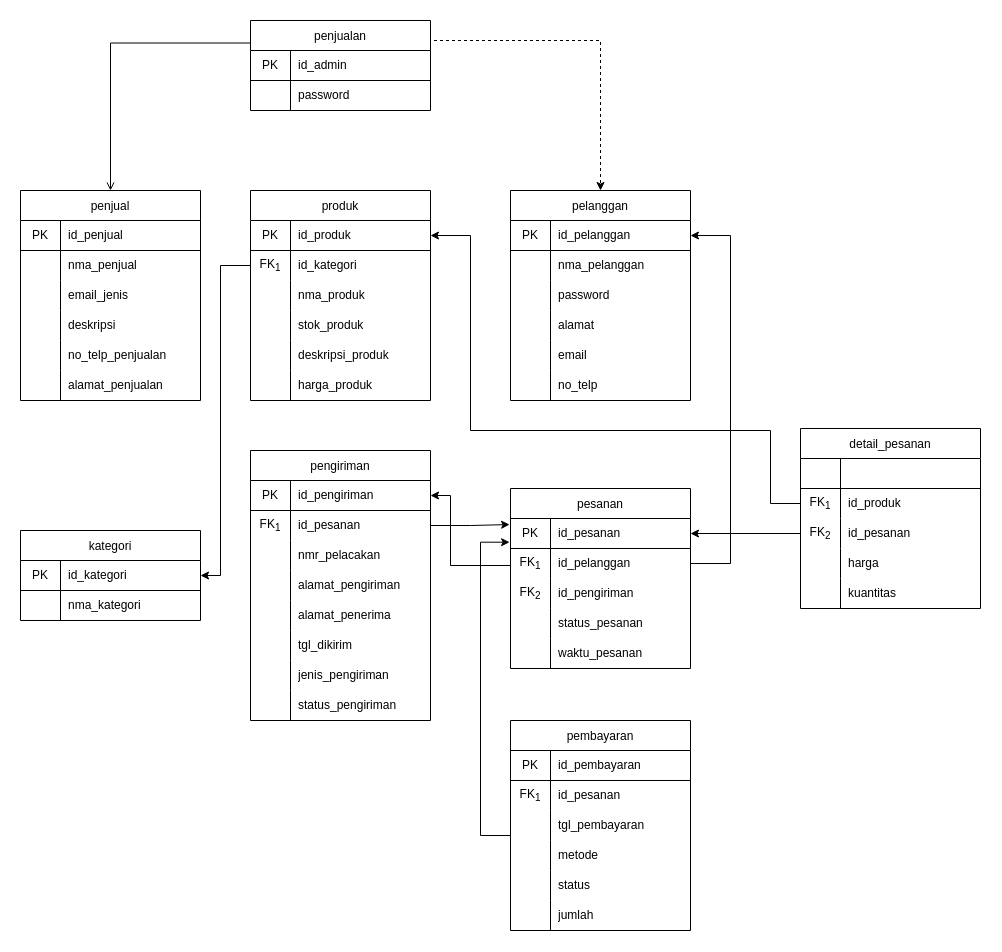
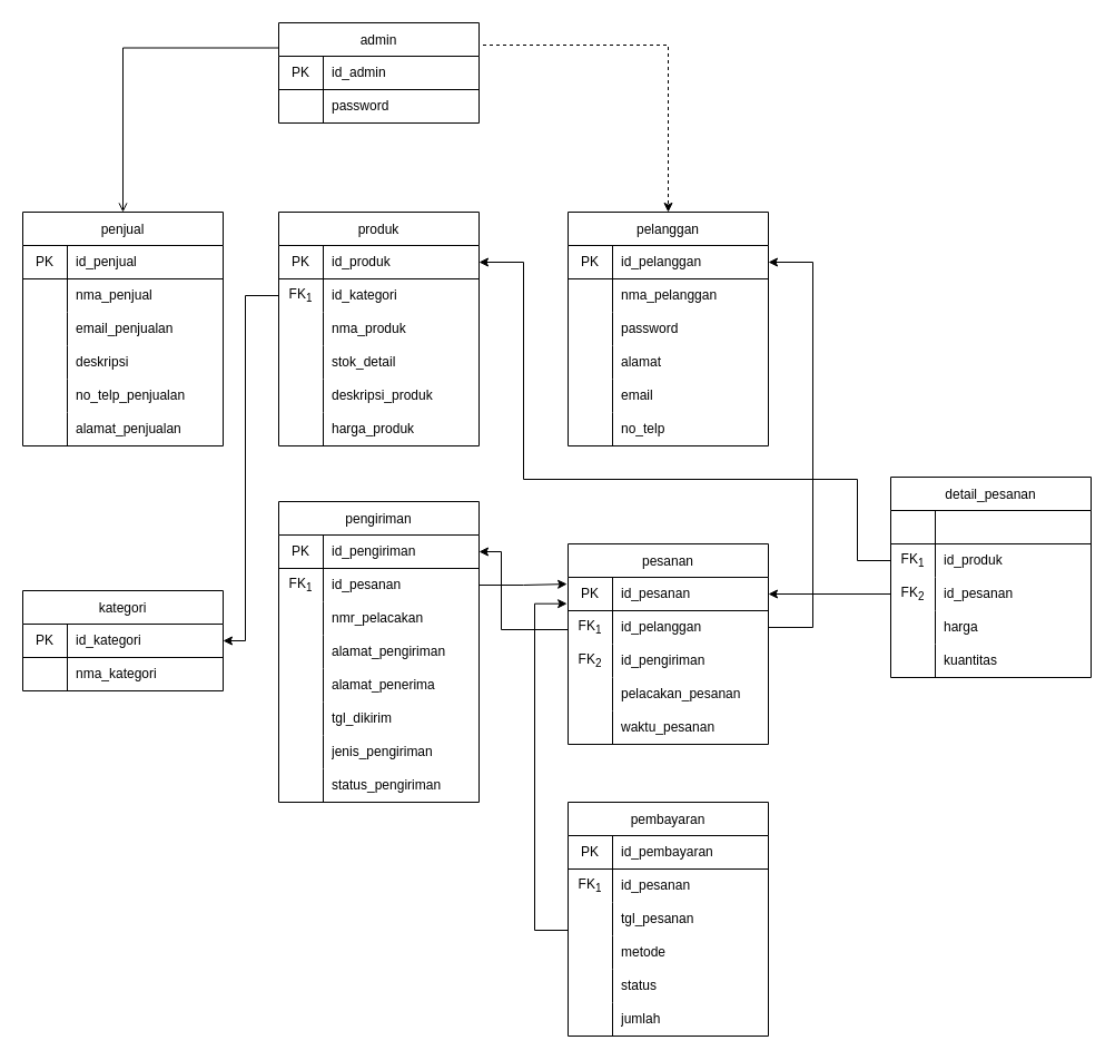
- <mxCell id="92" value="penjualan" style="shape=table;startSize=30;container=1;collapsible=0;childLayout=tableLayout;fixedRows=1;rowLines=0;fontStyle=0;strokeColor=default;fontSize=12;" vertex="1" parent="1"><mxGeometry x="250" y="20" width="180" height="90" as="geometry" /></mxCell>
+ <mxCell id="92" value="admin" style="shape=table;startSize=30;container=1;collapsible=0;childLayout=tableLayout;fixedRows=1;rowLines=0;fontStyle=0;strokeColor=default;fontSize=12;" vertex="1" parent="1"><mxGeometry x="250" y="20" width="180" height="90" as="geometry" /></mxCell>
- <mxCell id="11" value="email_jenis" style="shape=partialRectangle;html=1;whiteSpace=wrap;connectable=0;fillColor=none;top=0;left=0;bottom=0;right=0;align=left;spacingLeft=6;overflow=hidden;strokeColor=inherit;fontSize=12;" vertex="1" parent="9"><mxGeometry x="40" width="140" height="30" as="geometry"><mxRectangle width="140" height="30" as="alternateBounds" /></mxGeometry></mxCell>
+ <mxCell id="11" value="email_penjualan" style="shape=partialRectangle;html=1;whiteSpace=wrap;connectable=0;fillColor=none;top=0;left=0;bottom=0;right=0;align=left;spacingLeft=6;overflow=hidden;strokeColor=inherit;fontSize=12;" vertex="1" parent="9"><mxGeometry x="40" width="140" height="30" as="geometry"><mxRectangle width="140" height="30" as="alternateBounds" /></mxGeometry></mxCell>
- <mxCell id="33" value="stok_produk" style="shape=partialRectangle;html=1;whiteSpace=wrap;connectable=0;fillColor=none;top=0;left=0;bottom=0;right=0;align=left;spacingLeft=6;overflow=hidden;strokeColor=inherit;fontSize=12;" vertex="1" parent="31"><mxGeometry x="40" width="140" height="30" as="geometry"><mxRectangle width="140" height="30" as="alternateBounds" /></mxGeometry></mxCell>
+ <mxCell id="33" value="stok_detail" style="shape=partialRectangle;html=1;whiteSpace=wrap;connectable=0;fillColor=none;top=0;left=0;bottom=0;right=0;align=left;spacingLeft=6;overflow=hidden;strokeColor=inherit;fontSize=12;" vertex="1" parent="31"><mxGeometry x="40" width="140" height="30" as="geometry"><mxRectangle width="140" height="30" as="alternateBounds" /></mxGeometry></mxCell>
- <mxCell id="52" value="status_pesanan" style="shape=partialRectangle;html=1;whiteSpace=wrap;connectable=0;fillColor=none;top=0;left=0;bottom=0;right=0;align=left;spacingLeft=6;overflow=hidden;strokeColor=inherit;fontSize=12;" vertex="1" parent="50"><mxGeometry x="40" width="140" height="30" as="geometry"><mxRectangle width="140" height="30" as="alternateBounds" /></mxGeometry></mxCell>
+ <mxCell id="52" value="pelacakan_pesanan" style="shape=partialRectangle;html=1;whiteSpace=wrap;connectable=0;fillColor=none;top=0;left=0;bottom=0;right=0;align=left;spacingLeft=6;overflow=hidden;strokeColor=inherit;fontSize=12;" vertex="1" parent="50"><mxGeometry x="40" width="140" height="30" as="geometry"><mxRectangle width="140" height="30" as="alternateBounds" /></mxGeometry></mxCell>
- <mxCell id="141" value="tgl_pembayaran" style="shape=partialRectangle;html=1;whiteSpace=wrap;connectable=0;fillColor=none;top=0;left=0;bottom=0;right=0;align=left;spacingLeft=6;overflow=hidden;strokeColor=inherit;fontSize=12;" vertex="1" parent="139"><mxGeometry x="40" width="140" height="30" as="geometry"><mxRectangle width="140" height="30" as="alternateBounds" /></mxGeometry></mxCell>
+ <mxCell id="141" value="tgl_pesanan" style="shape=partialRectangle;html=1;whiteSpace=wrap;connectable=0;fillColor=none;top=0;left=0;bottom=0;right=0;align=left;spacingLeft=6;overflow=hidden;strokeColor=inherit;fontSize=12;" vertex="1" parent="139"><mxGeometry x="40" width="140" height="30" as="geometry"><mxRectangle width="140" height="30" as="alternateBounds" /></mxGeometry></mxCell>
